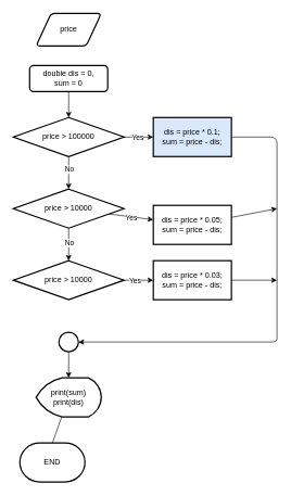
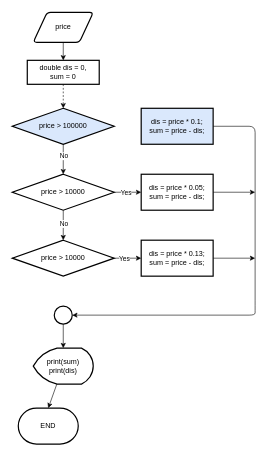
+ <mxCell id="4" style="edgeStyle=none;html=1;exitX=0.5;exitY=1;exitDx=0;exitDy=0;entryX=0.5;entryY=0;entryDx=0;entryDy=0;" parent="1" source="5" target="3" edge="1"><mxGeometry relative="1" as="geometry" /></mxCell>
- <mxCell id="3" value="double dis = 0, &lt;br&gt;sum = 0" style="whiteSpace=wrap;html=1;strokeWidth=2;rounded=1;" parent="1" vertex="1"><mxGeometry x="45" y="100" width="120" height="40" as="geometry" /></mxCell>
+ <mxCell id="3" value="double dis = 0, &lt;br&gt;sum = 0" style="whiteSpace=wrap;html=1;strokeWidth=2;" parent="1" vertex="1"><mxGeometry x="45" y="100" width="120" height="40" as="geometry" /></mxCell>
- <mxCell id="2" value="" style="edgeStyle=none;html=1;" parent="1" source="3" target="10" edge="1"><mxGeometry relative="1" as="geometry" /></mxCell>
+ <mxCell id="2" value="" style="edgeStyle=none;html=1;dashed=1;" parent="1" source="3" target="10" edge="1"><mxGeometry relative="1" as="geometry" /></mxCell>
- <mxCell id="10" value="price &amp;gt; 100000" style="rhombus;whiteSpace=wrap;html=1;strokeWidth=2;" parent="1" vertex="1"><mxGeometry x="20" y="180" width="170" height="60" as="geometry" /></mxCell>
+ <mxCell id="10" value="price &amp;gt; 100000" style="rhombus;whiteSpace=wrap;html=1;strokeWidth=2;fillColor=#dae8fc;" parent="1" vertex="1"><mxGeometry x="20" y="180" width="170" height="60" as="geometry" /></mxCell>
- <mxCell id="8" value="" style="edgeStyle=none;html=1;entryX=0;entryY=0.5;entryDx=0;entryDy=0;" parent="1" source="10" target="12" edge="1"><mxGeometry relative="1" as="geometry"><mxPoint x="275" y="210" as="targetPoint" /></mxGeometry></mxCell>
- <mxCell id="9" value="Yes" style="edgeLabel;html=1;align=center;verticalAlign=middle;resizable=0;points=[];" parent="8" vertex="1" connectable="0"><mxGeometry x="0.251" y="-1" relative="1" as="geometry"><mxPoint x="-8" y="-1" as="offset" /></mxGeometry></mxCell>
- <mxCell id="19" value="dis = price * 0.05;&lt;br&gt;sum = price - dis;" style="whiteSpace=wrap;html=1;strokeWidth=2;" parent="1" vertex="1"><mxGeometry x="235" y="315" width="120" height="60" as="geometry" /></mxCell>
+ <mxCell id="19" value="dis = price * 0.05;&lt;br&gt;sum = price - dis;" style="whiteSpace=wrap;html=1;strokeWidth=2;" parent="1" vertex="1"><mxGeometry x="235" y="290" width="120" height="60" as="geometry" /></mxCell>
- <mxCell id="24" value="dis = price * 0.03;&lt;br&gt;sum = price - dis;" style="whiteSpace=wrap;html=1;strokeWidth=2;" parent="1" vertex="1"><mxGeometry x="235" y="400" width="120" height="60" as="geometry" /></mxCell>
+ <mxCell id="24" value="dis = price * 0.13;&lt;br&gt;sum = price - dis;" style="whiteSpace=wrap;html=1;strokeWidth=2;" parent="1" vertex="1"><mxGeometry x="235" y="400" width="120" height="60" as="geometry" /></mxCell>
- <mxCell id="27" style="edgeStyle=none;html=1;entryX=0.5;entryY=0;entryDx=0;entryDy=0;entryPerimeter=0;endArrow=none;" parent="1" source="28" target="29" edge="1"><mxGeometry relative="1" as="geometry" /></mxCell>
+ <mxCell id="27" style="edgeStyle=none;html=1;entryX=0.5;entryY=0;entryDx=0;entryDy=0;entryPerimeter=0;" parent="1" source="28" target="29" edge="1"><mxGeometry relative="1" as="geometry" /></mxCell>
